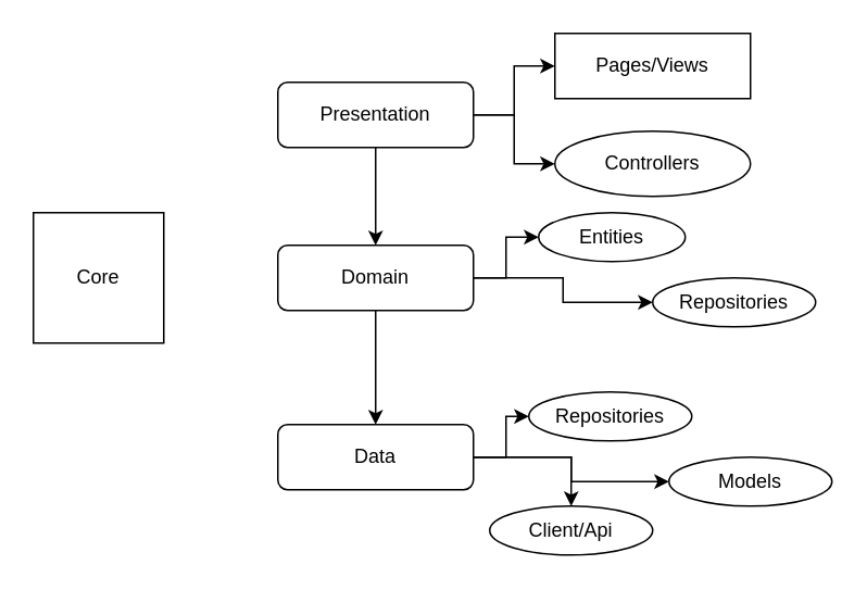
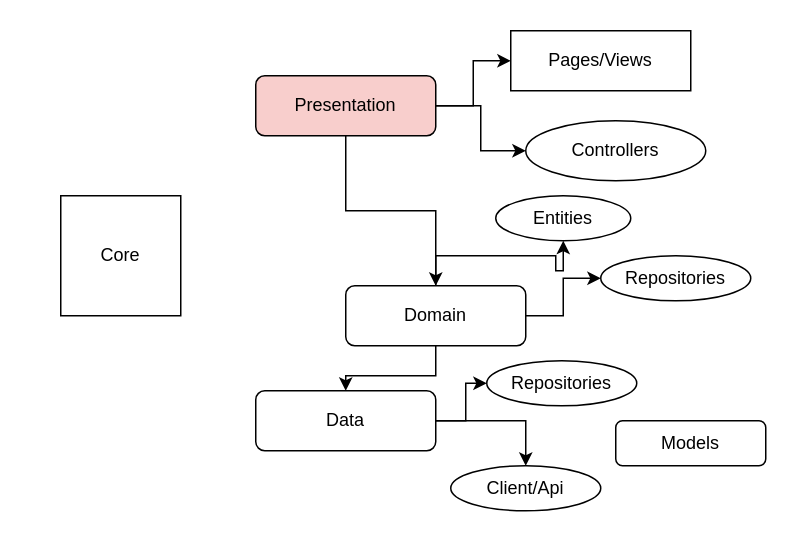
- <mxCell id="5" value="Presentation" style="rounded=1;whiteSpace=wrap;html=1;fontSize=12;glass=0;strokeWidth=1;shadow=0;" parent="1" vertex="1"><mxGeometry x="170" y="50" width="120" height="40" as="geometry" /></mxCell>
+ <mxCell id="5" value="Presentation" style="rounded=1;whiteSpace=wrap;html=1;fontSize=12;glass=0;strokeWidth=1;shadow=0;fillColor=#f8cecc;" parent="1" vertex="1"><mxGeometry x="170" y="50" width="120" height="40" as="geometry" /></mxCell>
- <mxCell id="15" value="Controllers" style="ellipse;whiteSpace=wrap;html=1;rounded=1;glass=0;strokeWidth=1;shadow=0;" vertex="1" parent="1"><mxGeometry x="340" y="80" width="120" height="40" as="geometry" /></mxCell>
+ <mxCell id="15" value="Controllers" style="ellipse;whiteSpace=wrap;html=1;rounded=1;glass=0;strokeWidth=1;shadow=0;" vertex="1" parent="1"><mxGeometry x="350" y="80" width="120" height="40" as="geometry" /></mxCell>
- <mxCell id="20" value="Core" style="whiteSpace=wrap;html=1;aspect=fixed;" vertex="1" parent="1"><mxGeometry x="20" y="130" width="80" height="80" as="geometry" /></mxCell>
+ <mxCell id="20" value="Core" style="whiteSpace=wrap;html=1;aspect=fixed;" vertex="1" parent="1"><mxGeometry x="40" y="130" width="80" height="80" as="geometry" /></mxCell>
- <mxCell id="13" value="Domain" style="rounded=1;whiteSpace=wrap;html=1;" vertex="1" parent="1"><mxGeometry x="170" y="150" width="120" height="40" as="geometry" /></mxCell>
+ <mxCell id="13" value="Domain" style="rounded=1;whiteSpace=wrap;html=1;" vertex="1" parent="1"><mxGeometry x="230" y="190" width="120" height="40" as="geometry" /></mxCell>
- <mxCell id="9" value="" style="edgeStyle=orthogonalEdgeStyle;rounded=0;orthogonalLoop=1;jettySize=auto;html=1;" edge="1" parent="1" source="10" target="19"><mxGeometry relative="1" as="geometry" /></mxCell>
- <mxCell id="19" value="Models" style="ellipse;whiteSpace=wrap;html=1;rounded=1;glass=0;strokeWidth=1;shadow=0;" vertex="1" parent="1"><mxGeometry x="410" y="280" width="100" height="30" as="geometry" /></mxCell>
+ <mxCell id="19" value="Models" style="whiteSpace=wrap;html=1;glass=0;strokeWidth=1;shadow=0;rounded=1;" vertex="1" parent="1"><mxGeometry x="410" y="280" width="100" height="30" as="geometry" /></mxCell>
